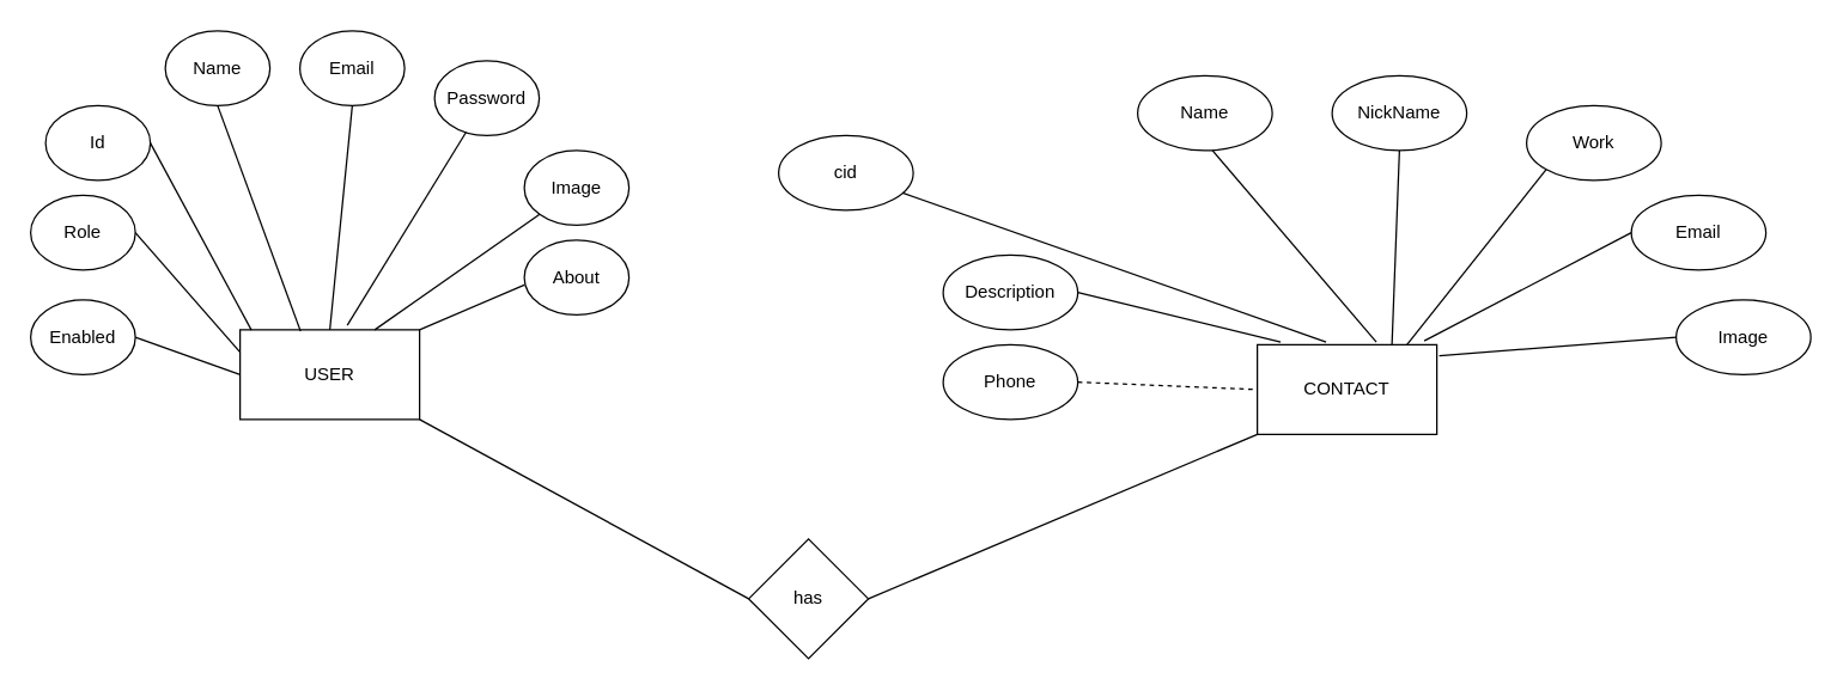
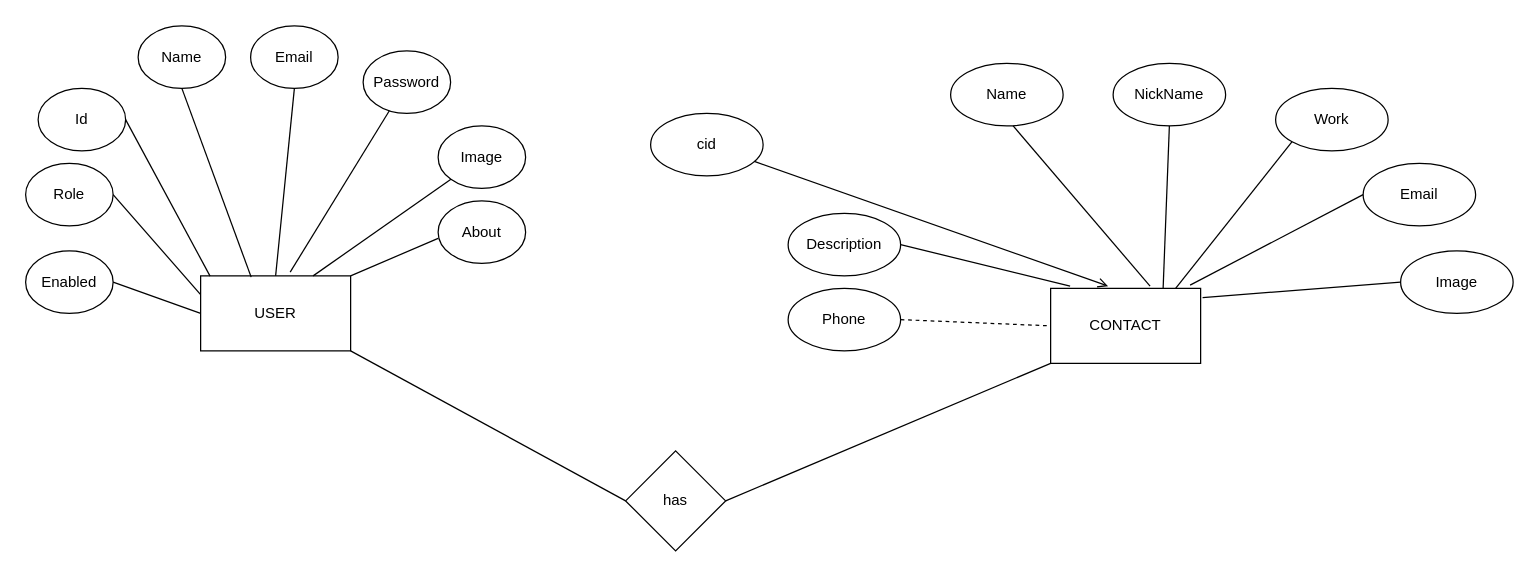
- <mxCell id="22" value="" style="endArrow=none;html=1;rounded=0;entryX=0.383;entryY=-0.03;entryDx=0;entryDy=0;entryPerimeter=0;" parent="1" source="13" target="11" edge="1"><mxGeometry width="50" height="50" relative="1" as="geometry"><mxPoint x="737.2" y="176.8" as="sourcePoint" /><mxPoint x="872.8" y="210" as="targetPoint" /></mxGeometry></mxCell>
+ <mxCell id="22" value="" style="endArrow=open;html=1;rounded=0;entryX=0.383;entryY=-0.03;entryDx=0;entryDy=0;entryPerimeter=0;" parent="1" source="13" target="11" edge="1"><mxGeometry width="50" height="50" relative="1" as="geometry"><mxPoint x="737.2" y="176.8" as="sourcePoint" /><mxPoint x="872.8" y="210" as="targetPoint" /></mxGeometry></mxCell>
